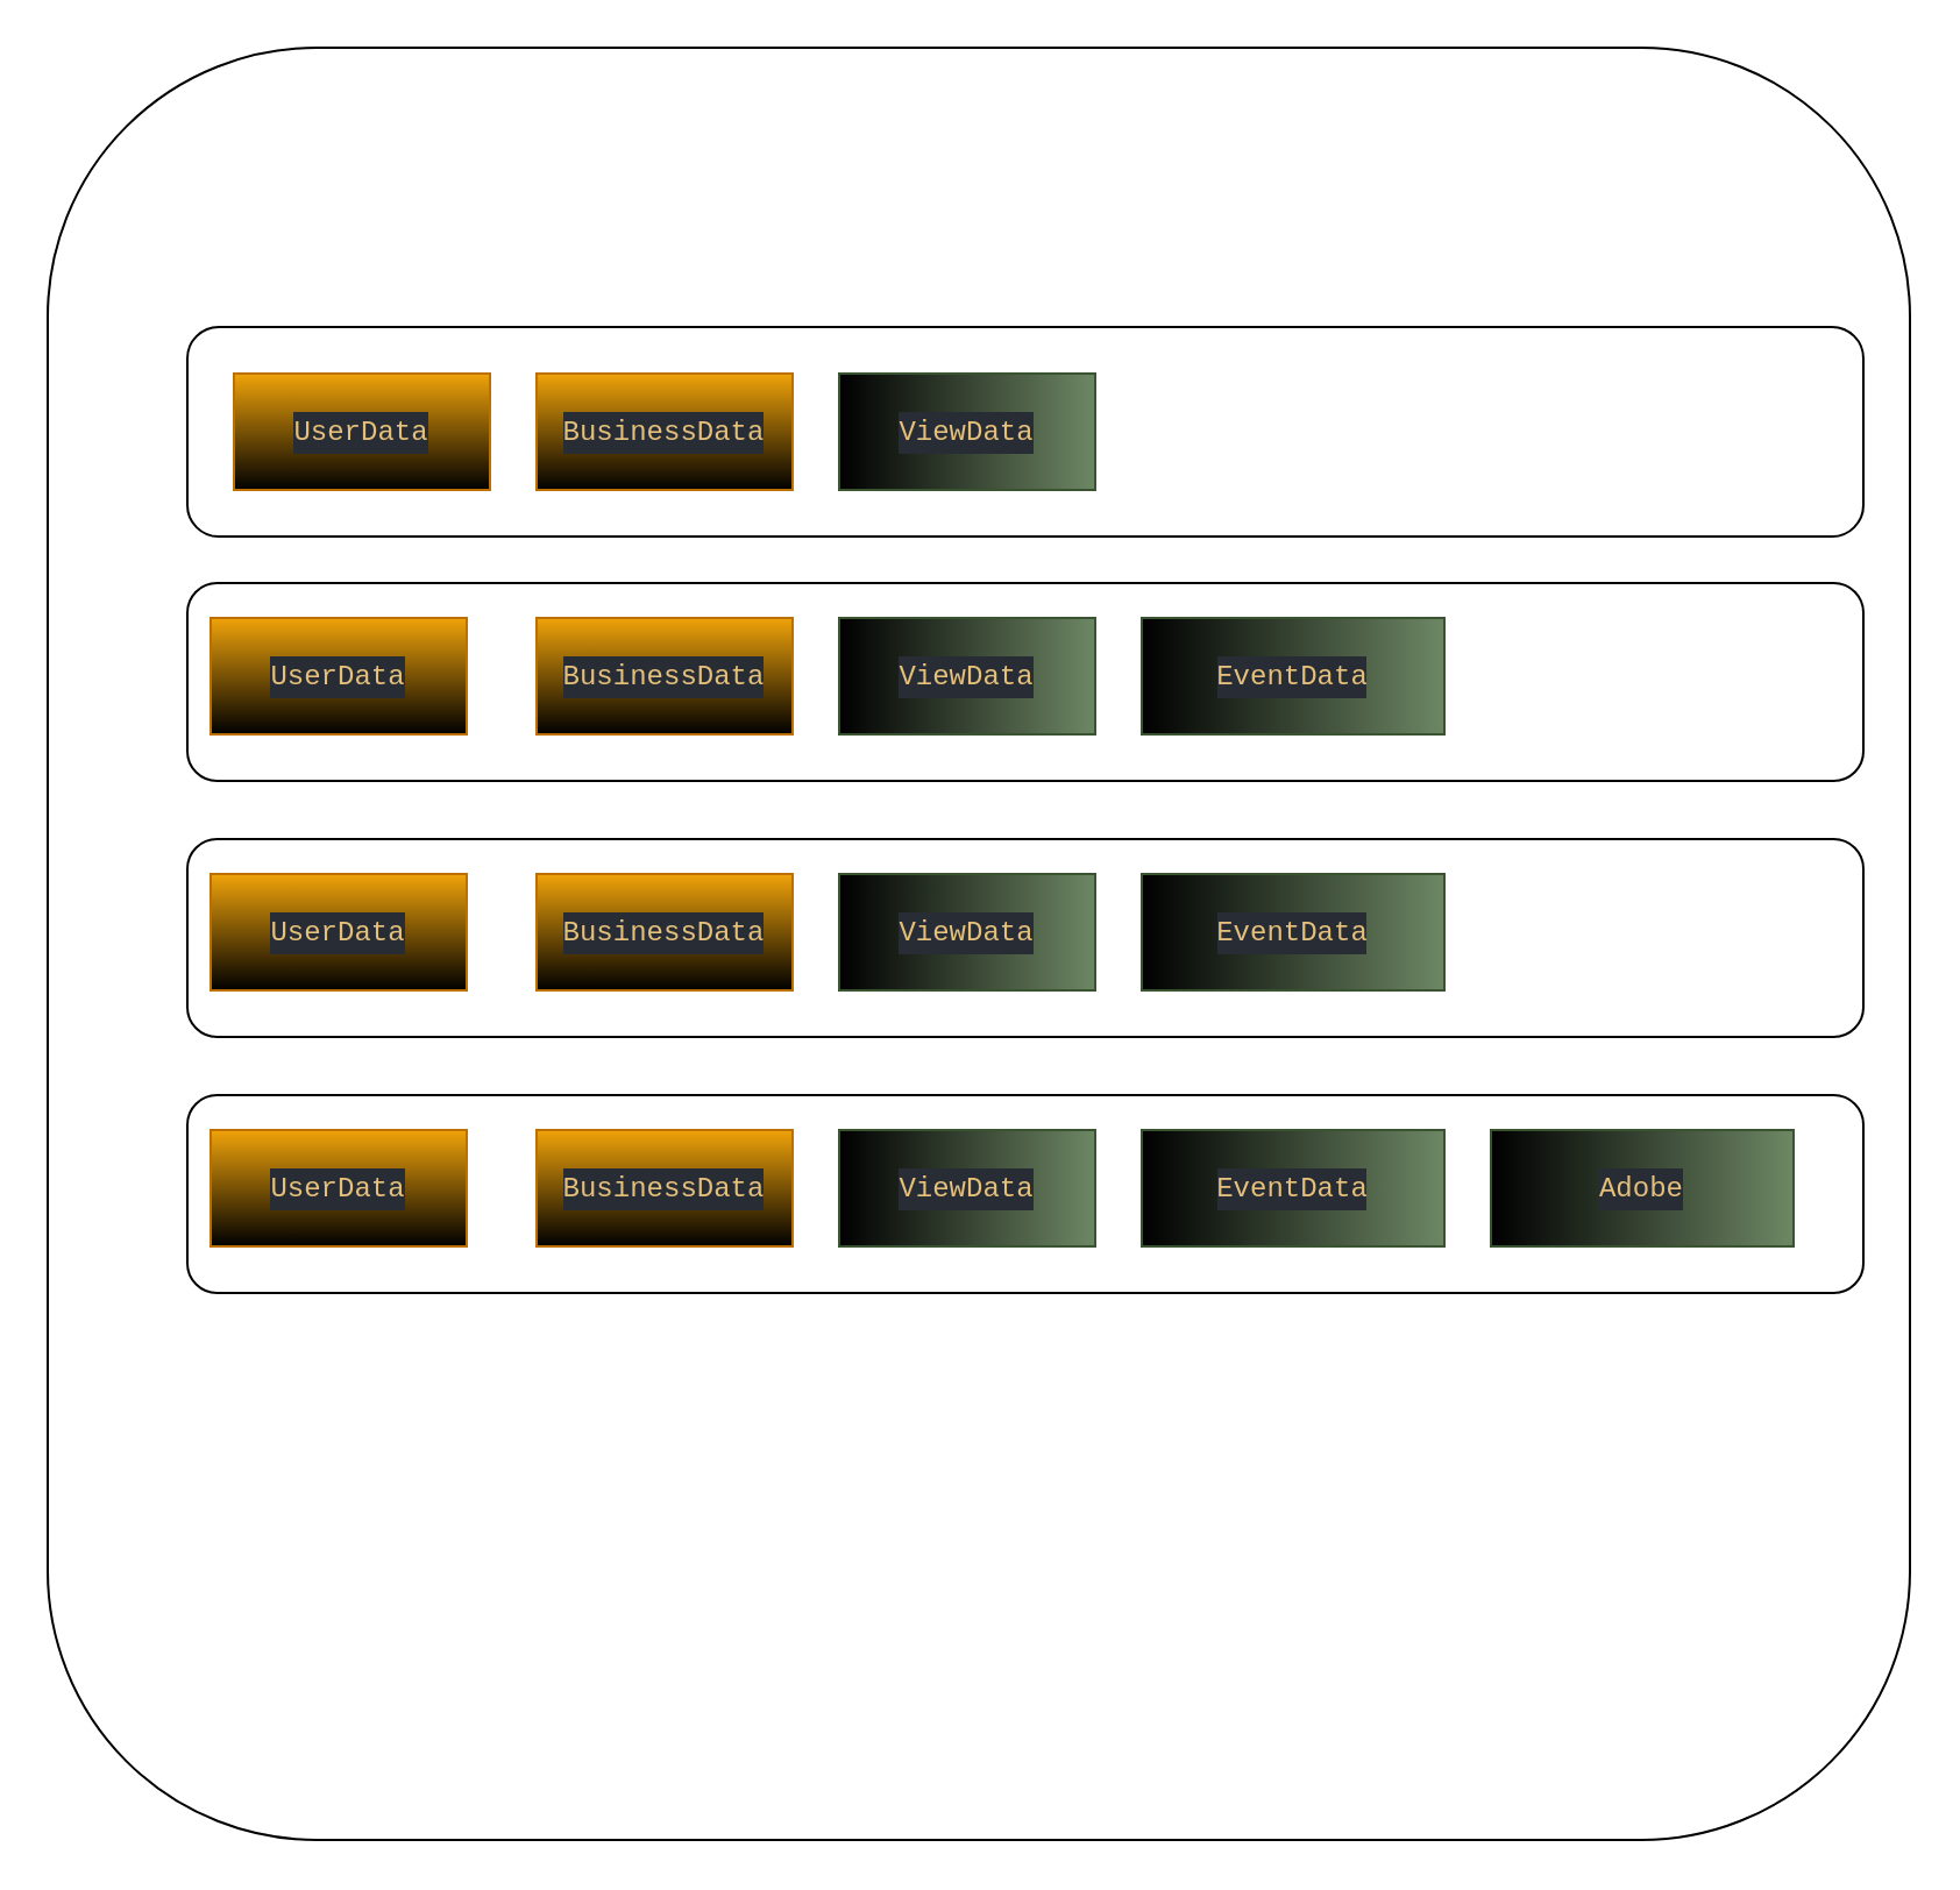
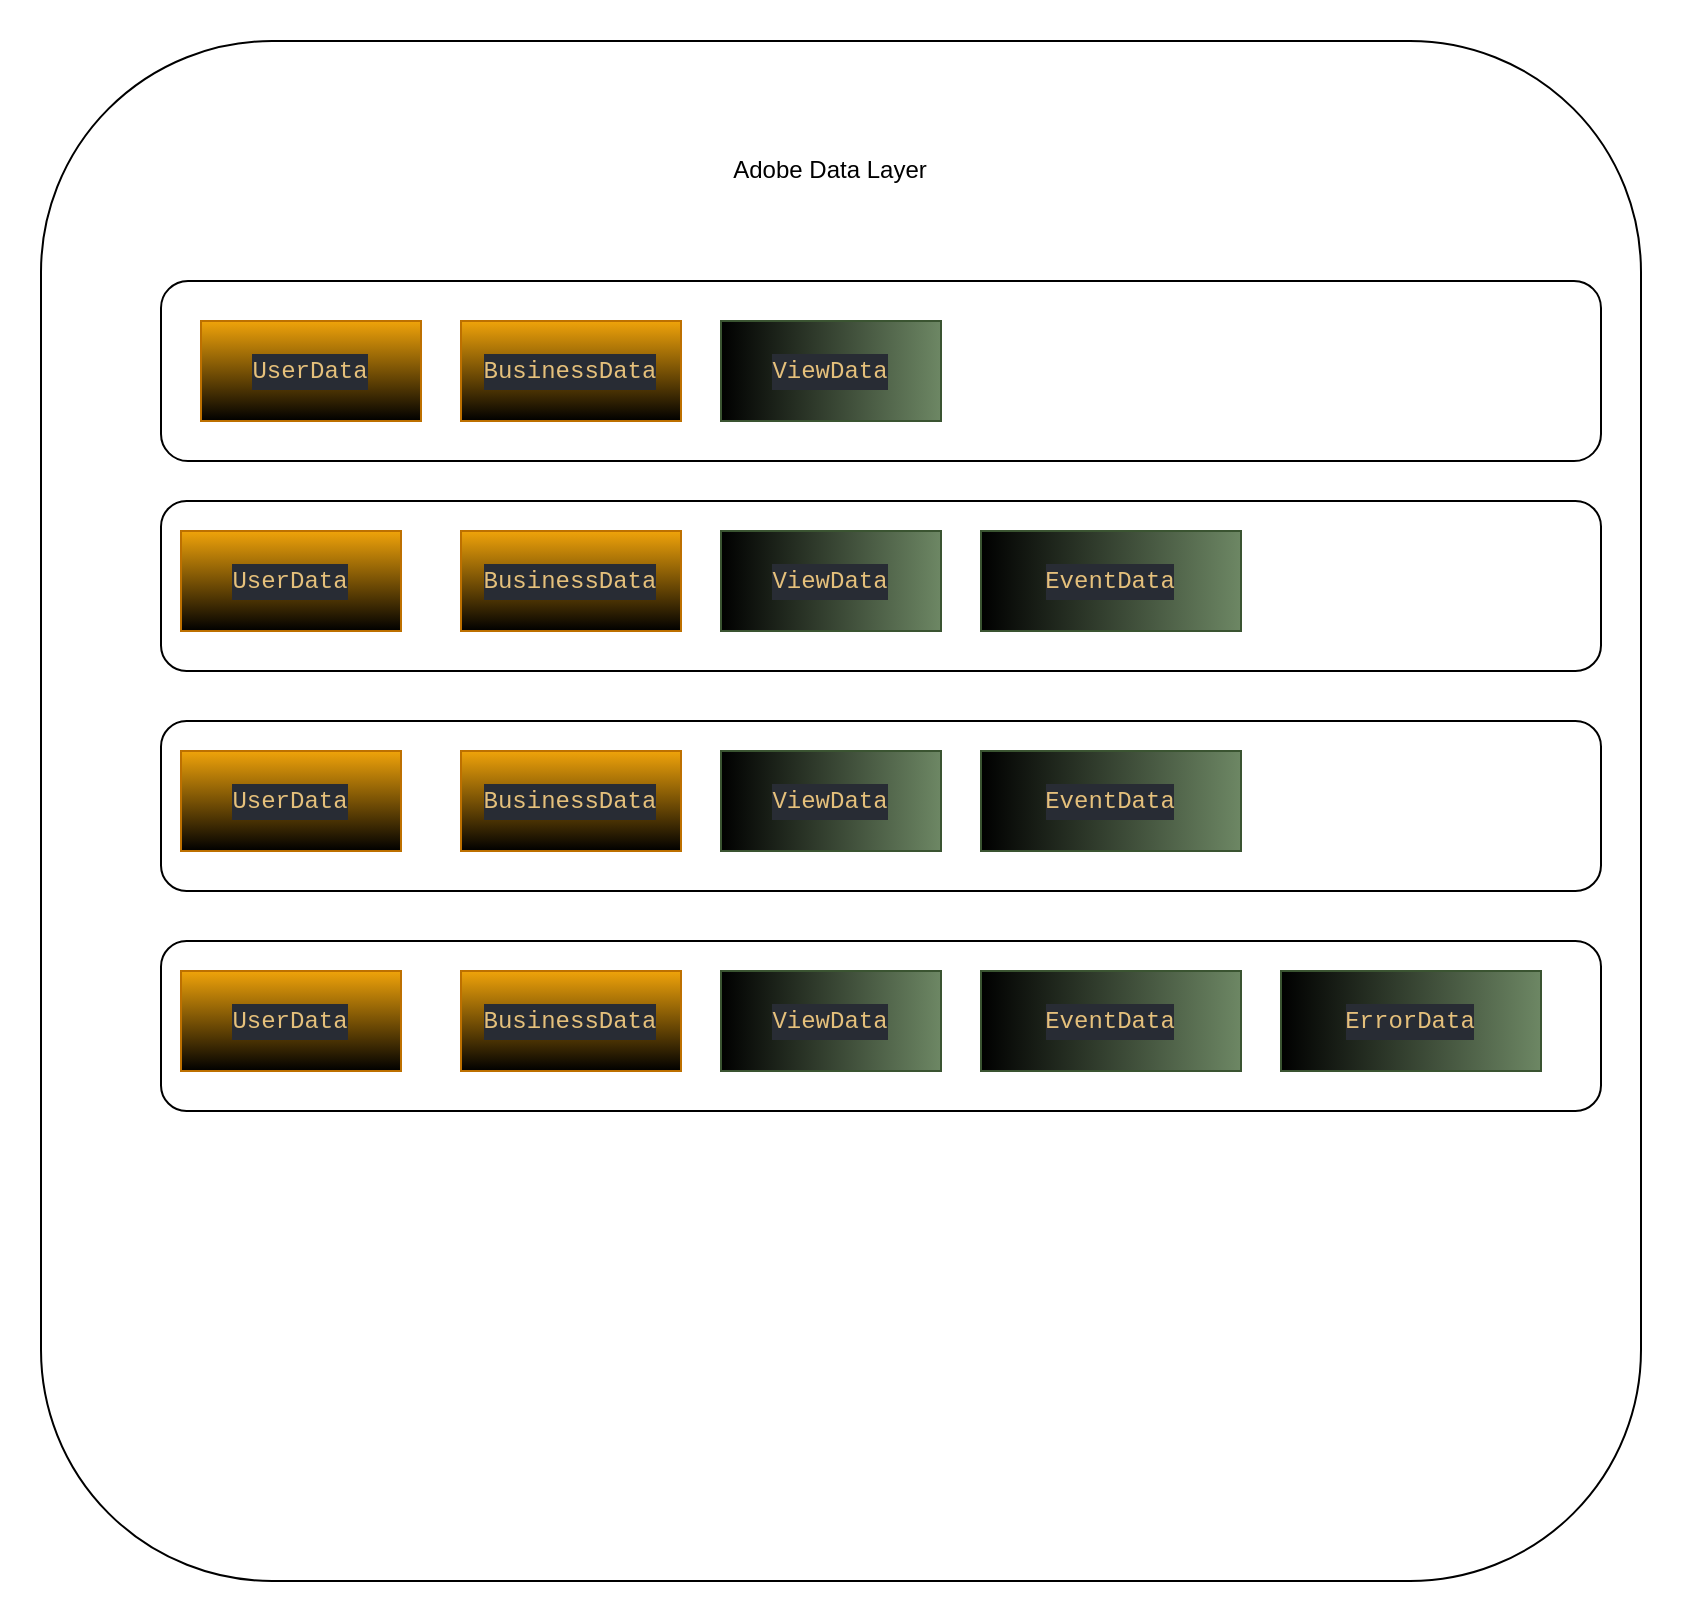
+ <mxCell id="12" value="Adobe Data Layer" style="text;html=1;strokeColor=none;fillColor=none;align=center;verticalAlign=middle;whiteSpace=wrap;rounded=0;" vertex="1" parent="1"><mxGeometry x="325" y="70" width="180" height="30" as="geometry" /></mxCell>
- <mxCell id="22" value="&lt;div style=&quot;color: rgb(171, 178, 191); background-color: rgb(40, 44, 52); font-family: Menlo, Monaco, &amp;quot;Courier New&amp;quot;, monospace; line-height: 18px;&quot;&gt;&lt;div style=&quot;line-height: 18px;&quot;&gt;&lt;span style=&quot;color: #e5c07b;&quot;&gt;Adobe&lt;/span&gt;&lt;/div&gt;&lt;/div&gt;" style="rounded=0;whiteSpace=wrap;html=1;fillColor=#6d8764;fontColor=#ffffff;strokeColor=#3A5431;gradientColor=default;gradientDirection=west;" vertex="1" parent="1"><mxGeometry x="640" y="485" width="130" height="50" as="geometry" /></mxCell>
+ <mxCell id="22" value="&lt;div style=&quot;color: rgb(171, 178, 191); background-color: rgb(40, 44, 52); font-family: Menlo, Monaco, &amp;quot;Courier New&amp;quot;, monospace; line-height: 18px;&quot;&gt;&lt;div style=&quot;line-height: 18px;&quot;&gt;&lt;span style=&quot;color: #e5c07b;&quot;&gt;ErrorData&lt;/span&gt;&lt;/div&gt;&lt;/div&gt;" style="rounded=0;whiteSpace=wrap;html=1;fillColor=#6d8764;fontColor=#ffffff;strokeColor=#3A5431;gradientColor=default;gradientDirection=west;" vertex="1" parent="1"><mxGeometry x="640" y="485" width="130" height="50" as="geometry" /></mxCell>
